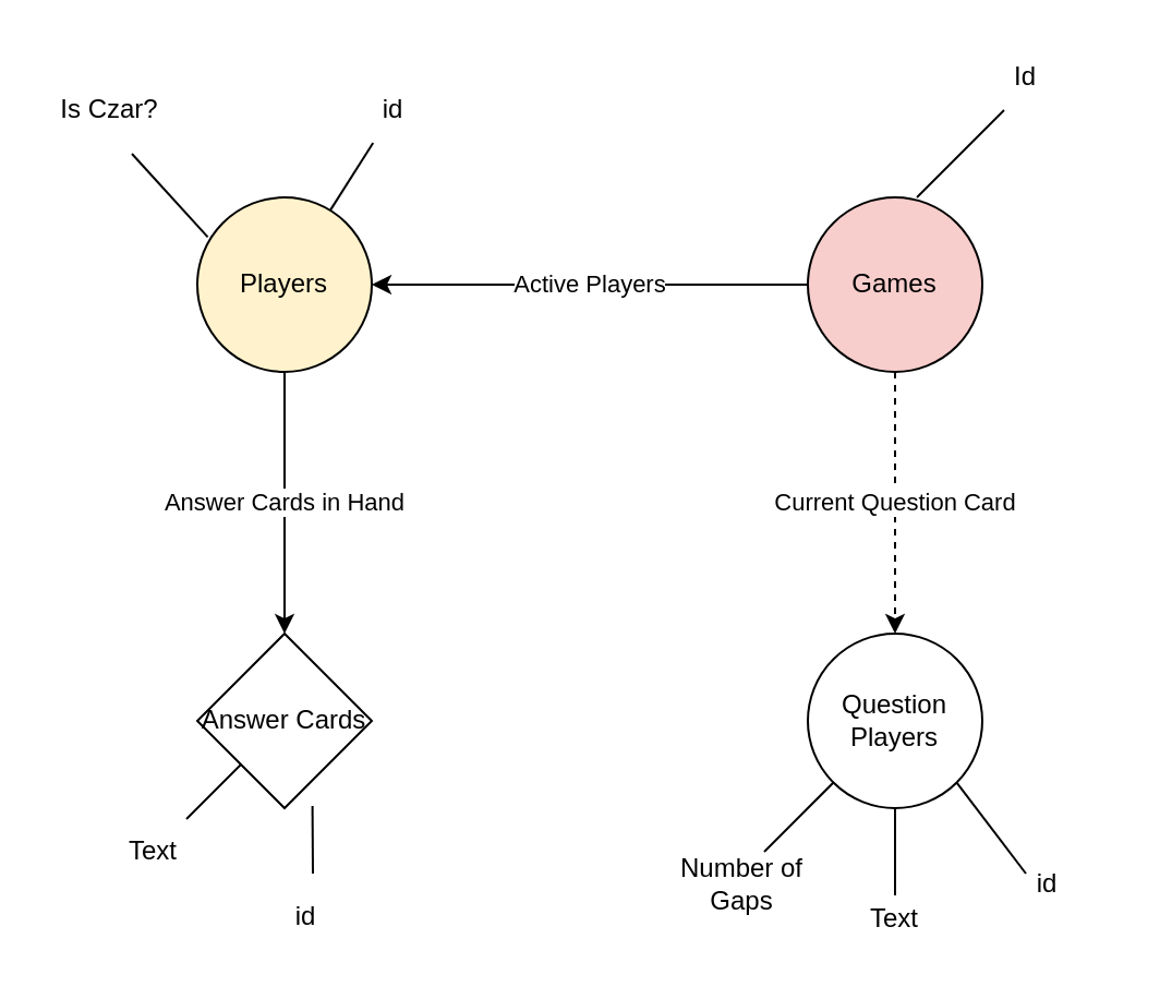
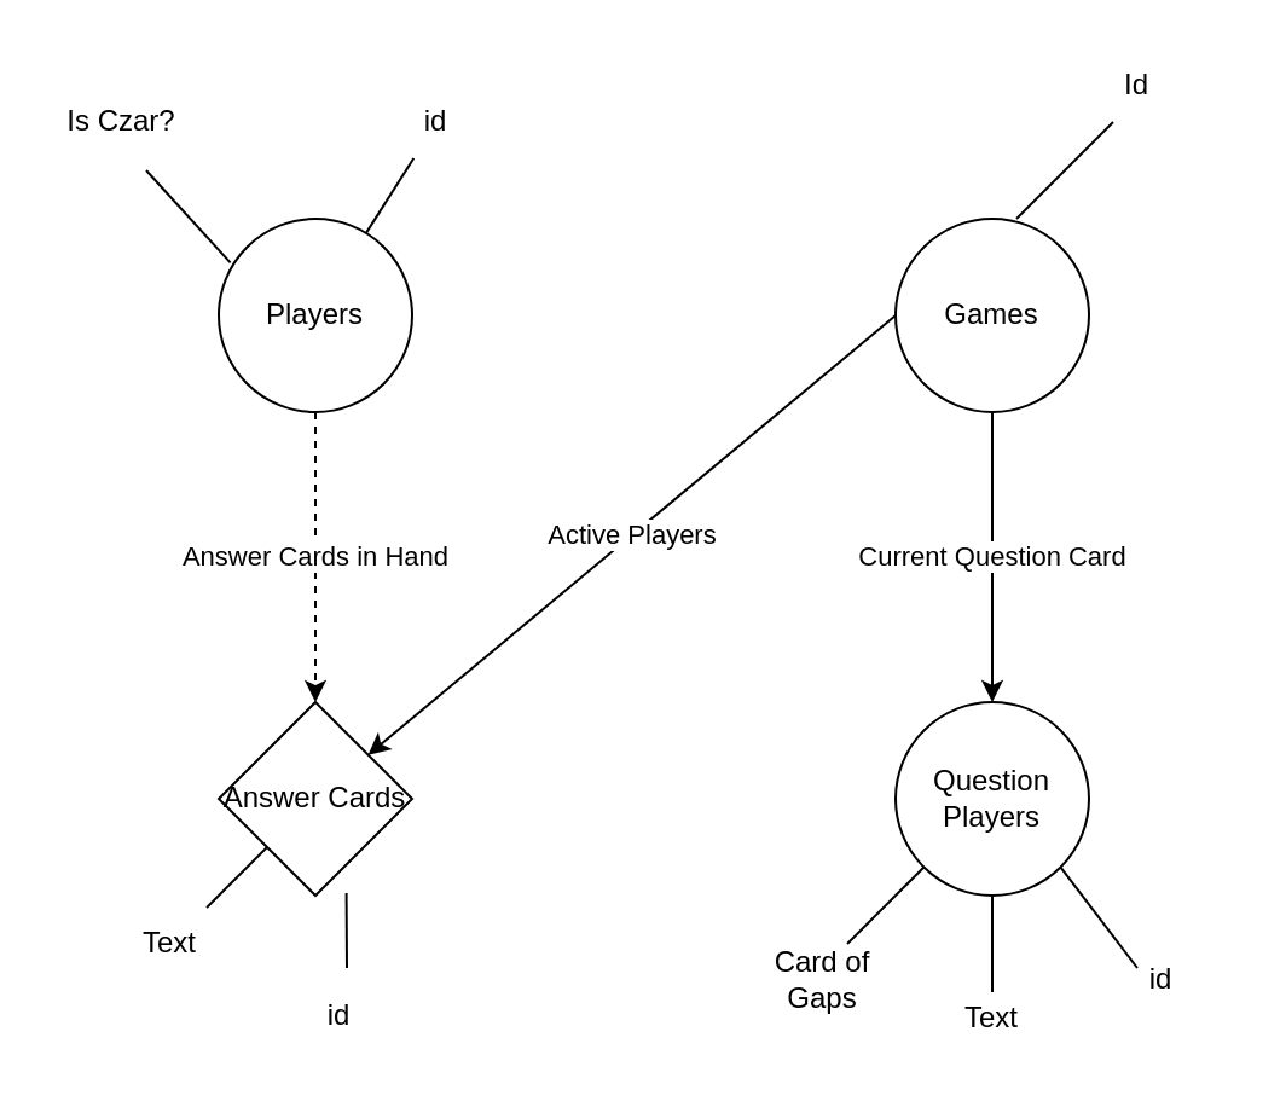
- <mxCell id="4" value="Players" style="ellipse;whiteSpace=wrap;html=1;aspect=fixed;fillColor=#fff2cc;" vertex="1" parent="1"><mxGeometry x="90" y="90" width="80" height="80" as="geometry" /></mxCell>
+ <mxCell id="4" value="Players" style="ellipse;whiteSpace=wrap;html=1;aspect=fixed;" vertex="1" parent="1"><mxGeometry x="90" y="90" width="80" height="80" as="geometry" /></mxCell>
- <mxCell id="7" value="Active Players" style="endArrow=classic;html=1;rounded=0;exitX=0;exitY=0.5;exitDx=0;exitDy=0;entryX=1;entryY=0.5;entryDx=0;entryDy=0;" edge="1" parent="1" source="5" target="4"><mxGeometry width="50" height="50" relative="1" as="geometry"><mxPoint x="240" y="260" as="sourcePoint" /><mxPoint x="290" y="130" as="targetPoint" /></mxGeometry></mxCell>
+ <mxCell id="7" value="Active Players" style="endArrow=classic;html=1;rounded=0;exitX=0;exitY=0.5;exitDx=0;exitDy=0;" edge="1" parent="1" source="5" target="2"><mxGeometry width="50" height="50" relative="1" as="geometry"><mxPoint x="240" y="260" as="sourcePoint" /><mxPoint x="290" y="130" as="targetPoint" /></mxGeometry></mxCell>
- <mxCell id="5" value="Games" style="ellipse;whiteSpace=wrap;html=1;aspect=fixed;fillColor=#f8cecc;" vertex="1" parent="1"><mxGeometry x="370" y="90" width="80" height="80" as="geometry" /></mxCell>
+ <mxCell id="5" value="Games" style="ellipse;whiteSpace=wrap;html=1;aspect=fixed;" vertex="1" parent="1"><mxGeometry x="370" y="90" width="80" height="80" as="geometry" /></mxCell>
- <mxCell id="8" value="Answer Cards in Hand" style="endArrow=classic;html=1;rounded=0;exitX=0.5;exitY=1;exitDx=0;exitDy=0;entryX=0.5;entryY=0;entryDx=0;entryDy=0;" edge="1" parent="1" source="4" target="2"><mxGeometry width="50" height="50" relative="1" as="geometry"><mxPoint x="240" y="260" as="sourcePoint" /><mxPoint x="290" y="210" as="targetPoint" /></mxGeometry></mxCell>
+ <mxCell id="8" value="Answer Cards in Hand" style="endArrow=classic;html=1;rounded=0;exitX=0.5;exitY=1;exitDx=0;exitDy=0;entryX=0.5;entryY=0;entryDx=0;entryDy=0;dashed=1;" edge="1" parent="1" source="4" target="2"><mxGeometry width="50" height="50" relative="1" as="geometry"><mxPoint x="240" y="260" as="sourcePoint" /><mxPoint x="290" y="210" as="targetPoint" /></mxGeometry></mxCell>
- <mxCell id="6" value="Current Question Card" style="endArrow=classic;html=1;rounded=0;entryX=0.5;entryY=0;entryDx=0;entryDy=0;exitX=0.5;exitY=1;exitDx=0;exitDy=0;dashed=1;" edge="1" parent="1" source="5" target="3"><mxGeometry width="50" height="50" relative="1" as="geometry"><mxPoint x="240" y="260" as="sourcePoint" /><mxPoint x="290" y="210" as="targetPoint" /></mxGeometry></mxCell>
+ <mxCell id="6" value="Current Question Card" style="endArrow=classic;html=1;rounded=0;entryX=0.5;entryY=0;entryDx=0;entryDy=0;exitX=0.5;exitY=1;exitDx=0;exitDy=0;" edge="1" parent="1" source="5" target="3"><mxGeometry width="50" height="50" relative="1" as="geometry"><mxPoint x="240" y="260" as="sourcePoint" /><mxPoint x="290" y="210" as="targetPoint" /></mxGeometry></mxCell>
- <mxCell id="20" value="Number of Gaps" style="text;html=1;strokeColor=none;fillColor=none;align=center;verticalAlign=middle;whiteSpace=wrap;rounded=0;" vertex="1" parent="1"><mxGeometry x="310" y="390" width="60" height="30" as="geometry" /></mxCell>
+ <mxCell id="20" value="Card of Gaps" style="text;html=1;strokeColor=none;fillColor=none;align=center;verticalAlign=middle;whiteSpace=wrap;rounded=0;" vertex="1" parent="1"><mxGeometry x="310" y="390" width="60" height="30" as="geometry" /></mxCell>
